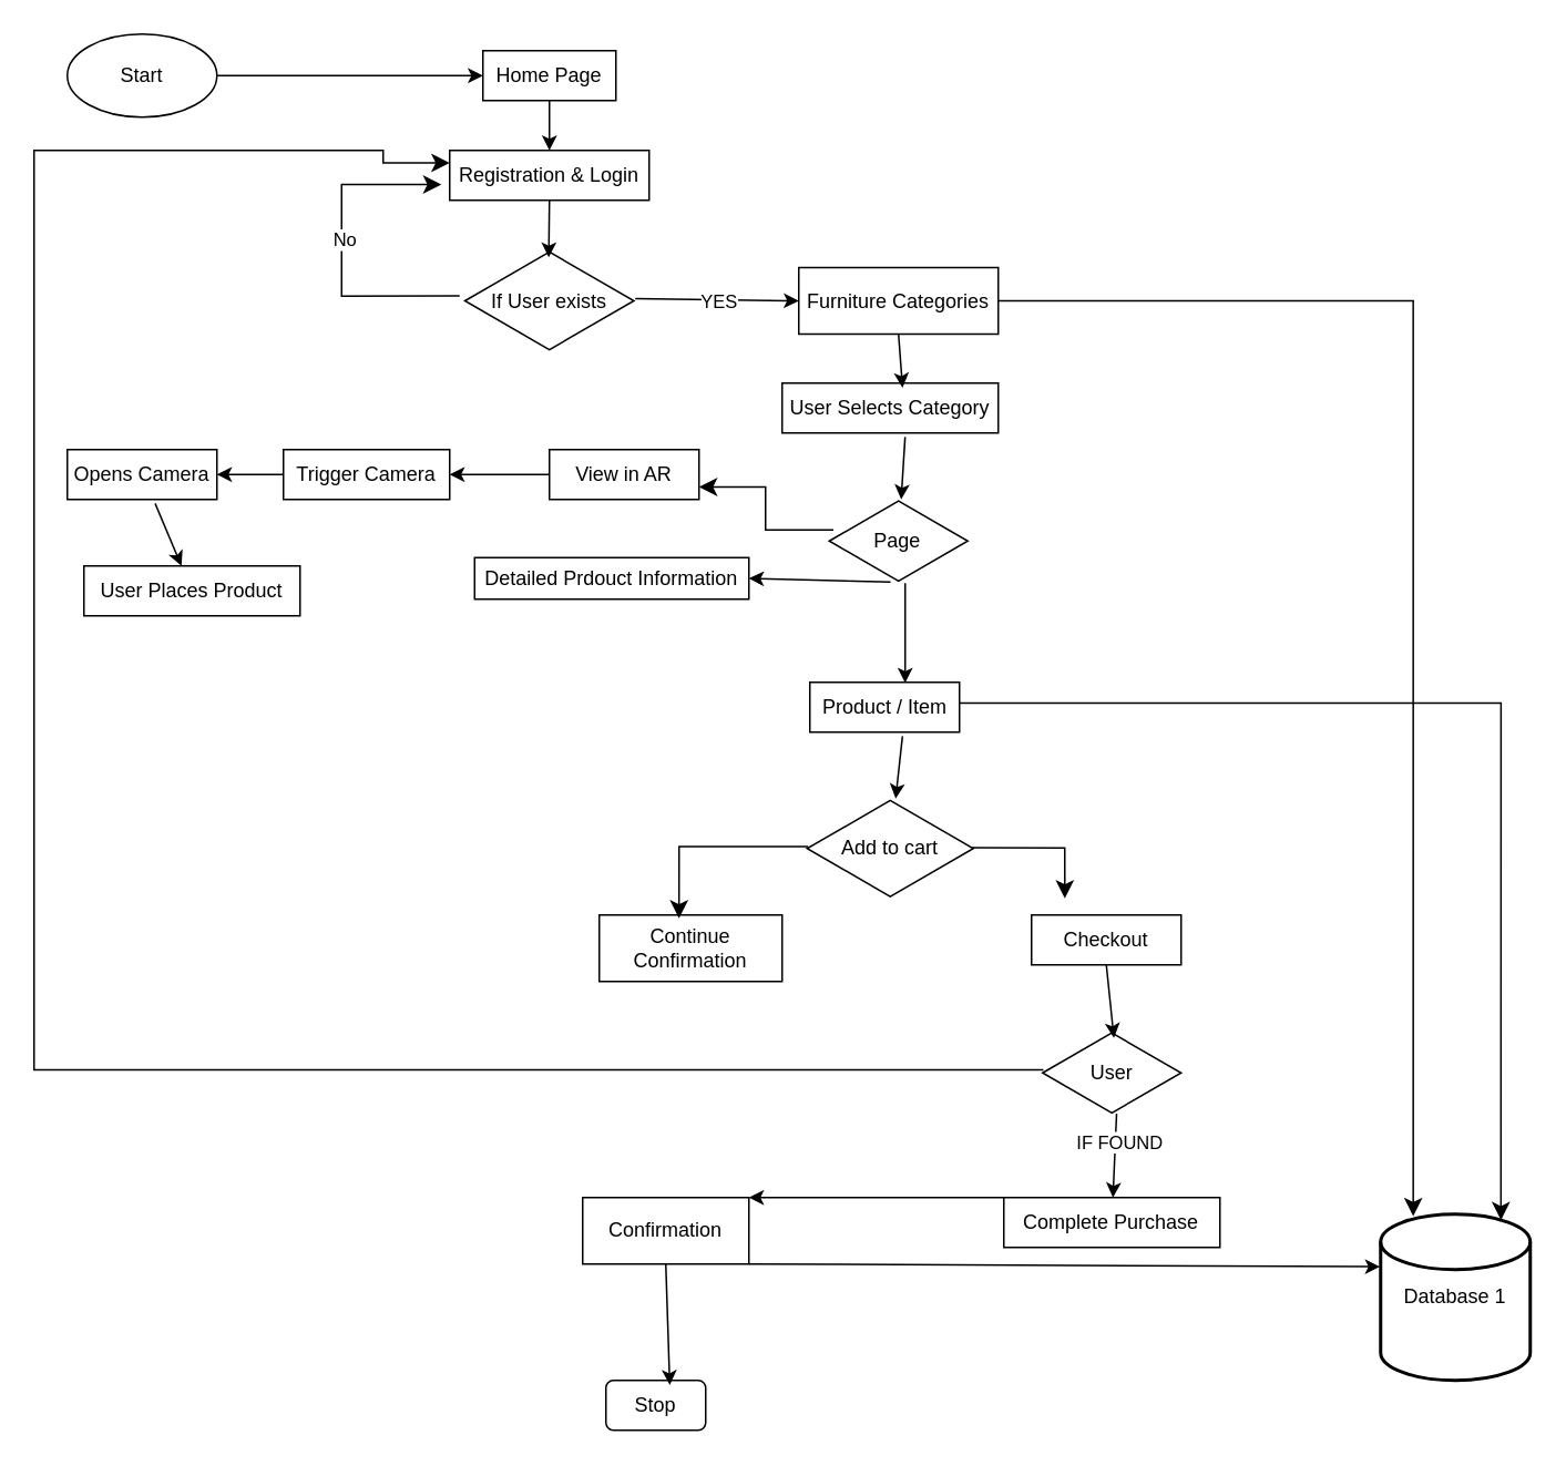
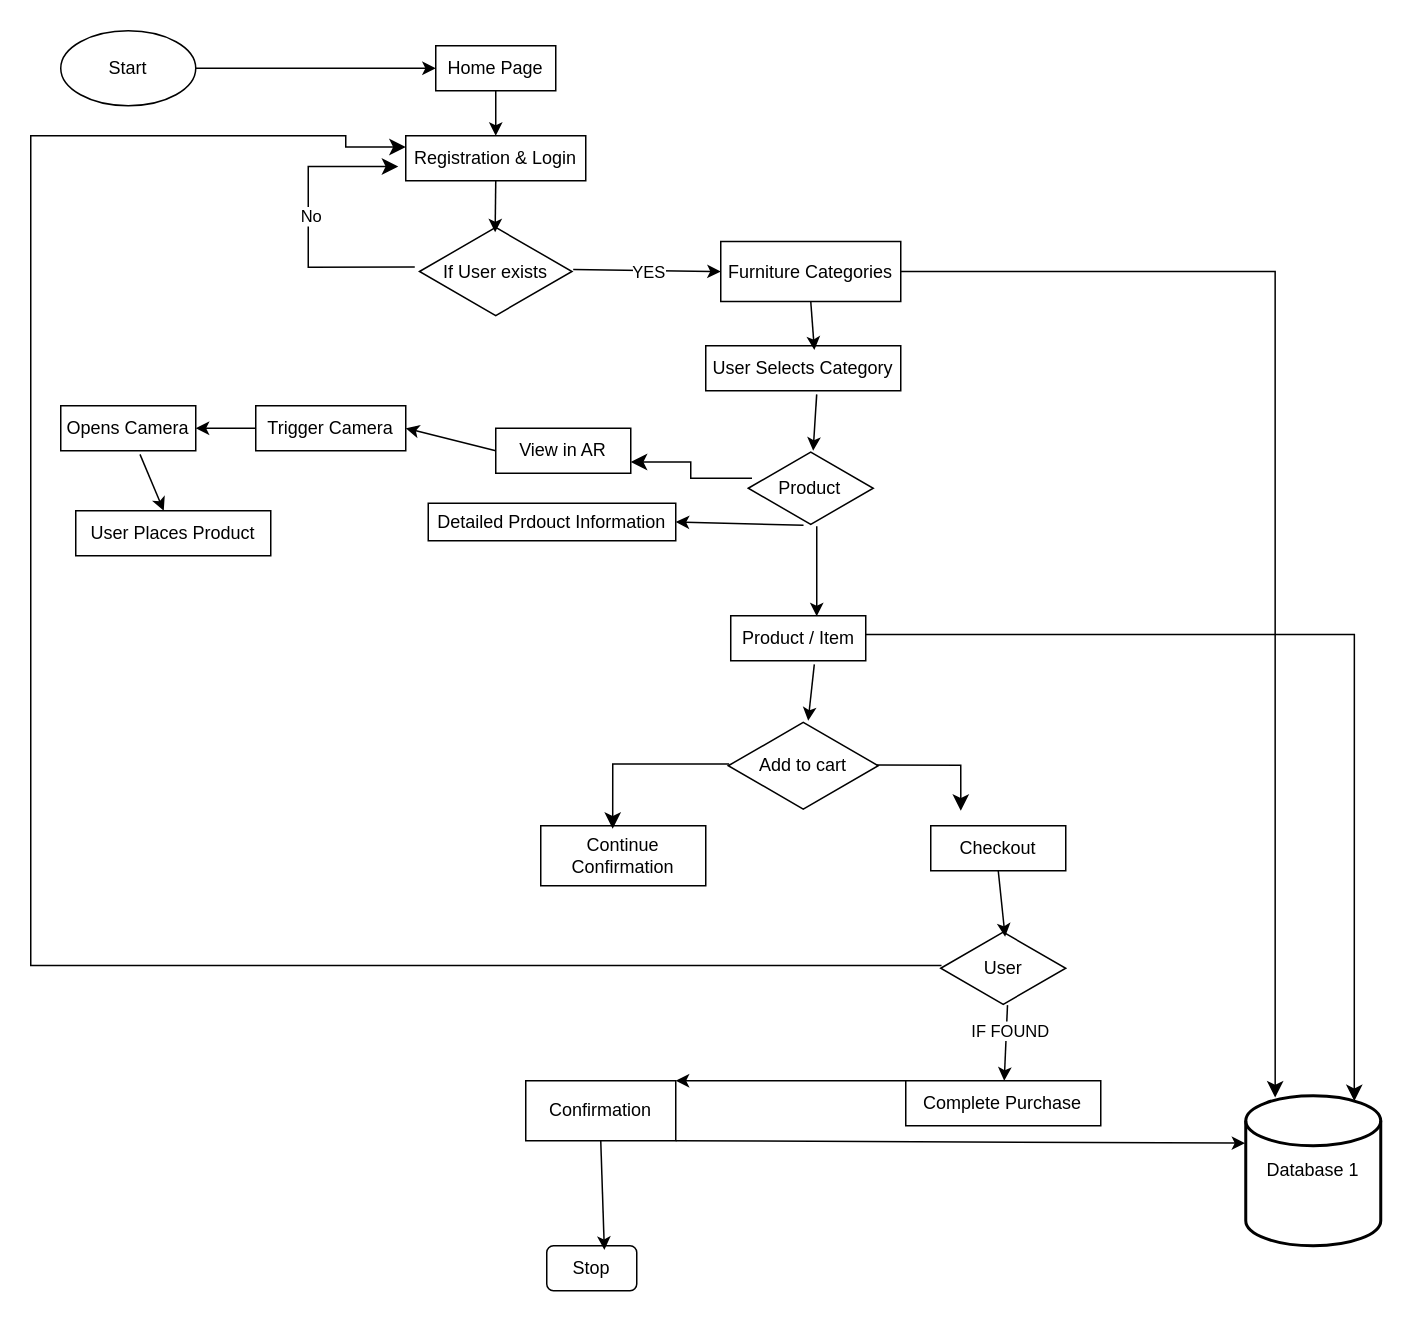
- <mxCell id="8" value="View in AR" style="rounded=0;whiteSpace=wrap;html=1;" vertex="1" parent="1"><mxGeometry x="330" y="270" width="90" height="30" as="geometry" /></mxCell>
+ <mxCell id="8" value="View in AR" style="rounded=0;whiteSpace=wrap;html=1;" vertex="1" parent="1"><mxGeometry x="330" y="285" width="90" height="30" as="geometry" /></mxCell>
- <mxCell id="12" value="Page" style="html=1;whiteSpace=wrap;aspect=fixed;shape=isoRectangle;" vertex="1" parent="1"><mxGeometry x="498.34" y="300" width="83.33" height="50" as="geometry" /></mxCell>
+ <mxCell id="12" value="Product" style="html=1;whiteSpace=wrap;aspect=fixed;shape=isoRectangle;" vertex="1" parent="1"><mxGeometry x="498.34" y="300" width="83.33" height="50" as="geometry" /></mxCell>
